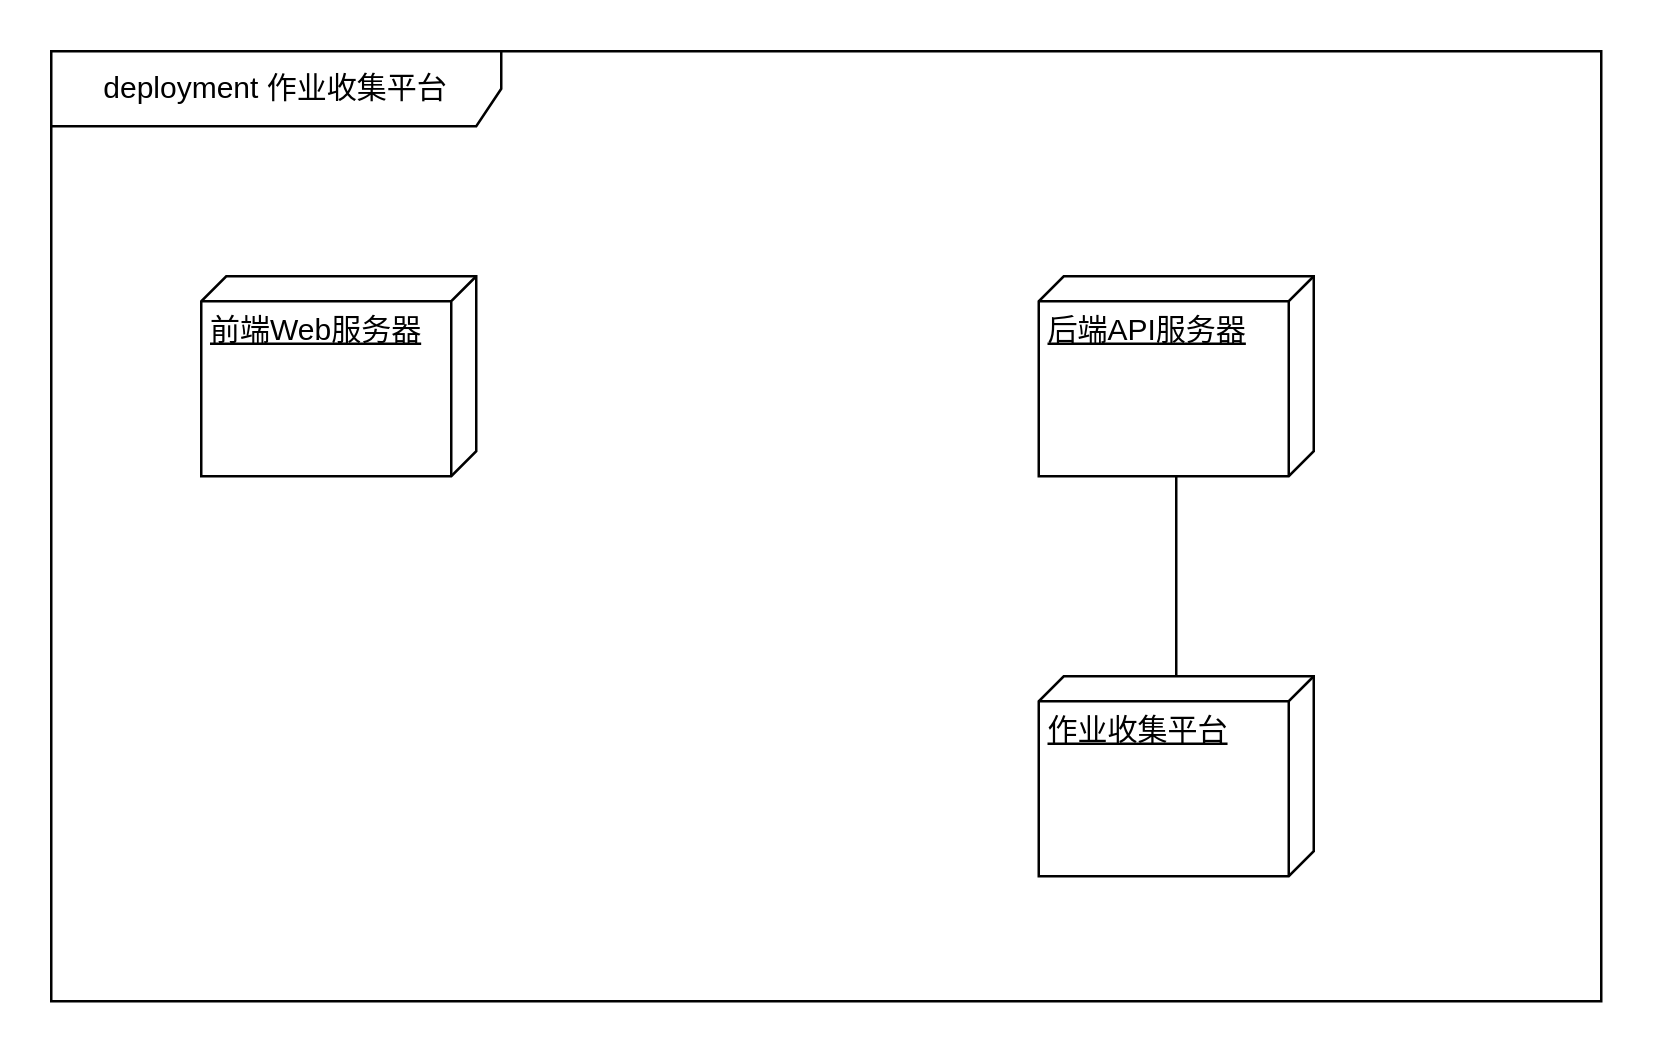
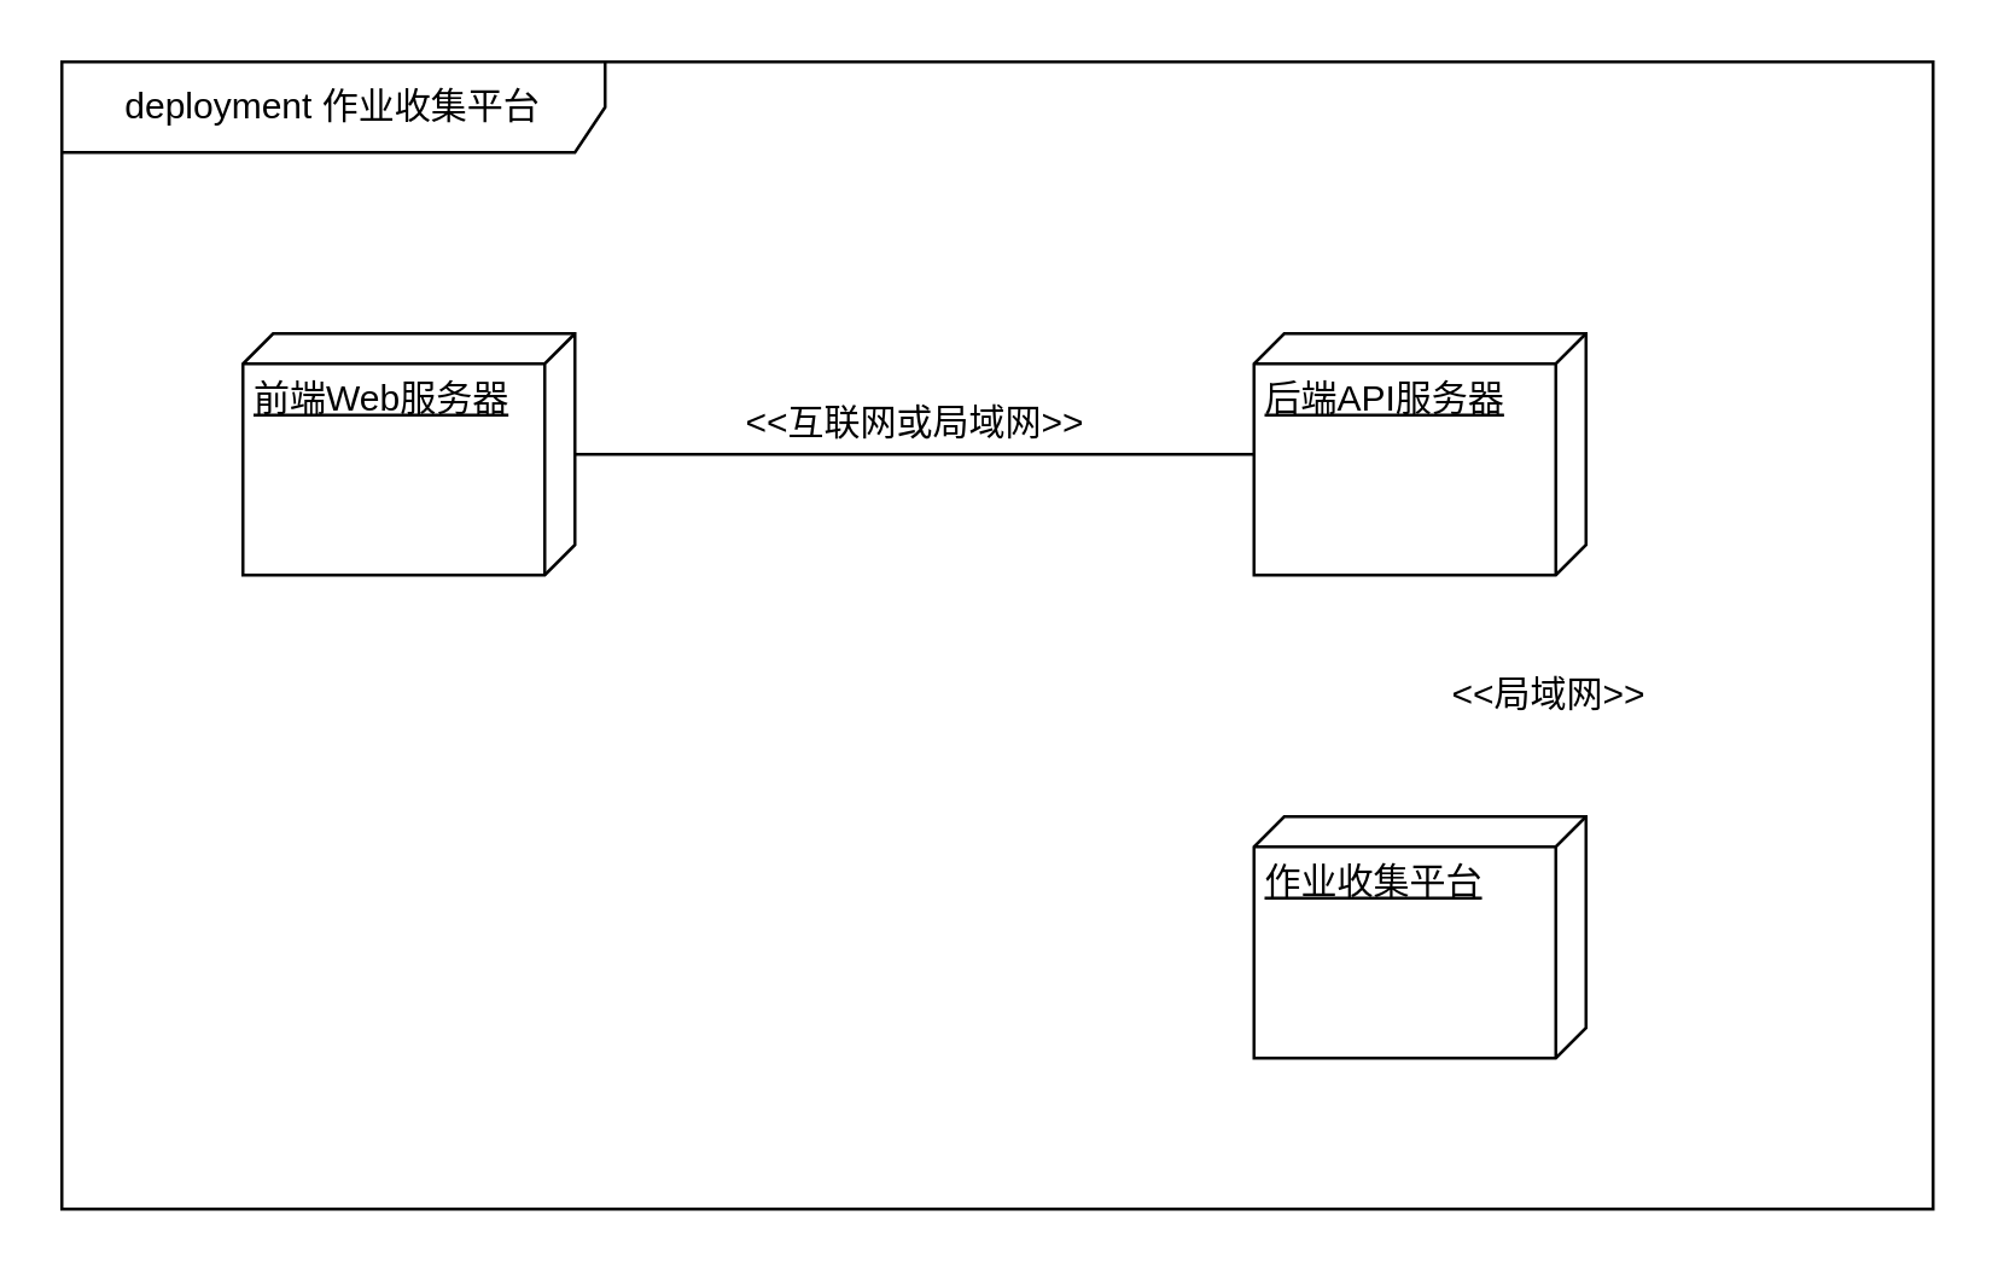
+ <mxCell id="8" value="&amp;lt;&amp;lt;互联网或局域网&amp;gt;&amp;gt;" style="text;html=1;strokeColor=none;fillColor=none;align=center;verticalAlign=middle;whiteSpace=wrap;rounded=0;" parent="1" vertex="1"><mxGeometry x="242.5" y="130" width="120" height="20" as="geometry" /></mxCell>
+ <mxCell id="3" value="" style="edgeStyle=orthogonalEdgeStyle;rounded=0;orthogonalLoop=1;jettySize=auto;html=1;endArrow=none;endFill=0;" parent="1" source="4" target="6" edge="1"><mxGeometry relative="1" as="geometry" /></mxCell>
- <mxCell id="5" value="" style="edgeStyle=orthogonalEdgeStyle;rounded=0;orthogonalLoop=1;jettySize=auto;html=1;endArrow=none;endFill=0;" parent="1" source="6" target="7" edge="1"><mxGeometry relative="1" as="geometry" /></mxCell>
+ <mxCell id="9" value="&amp;lt;&amp;lt;局域网&amp;gt;&amp;gt;" style="text;html=1;strokeColor=none;fillColor=none;align=center;verticalAlign=middle;whiteSpace=wrap;rounded=0;" parent="1" vertex="1"><mxGeometry x="476" y="220" width="74" height="20" as="geometry" /></mxCell>
